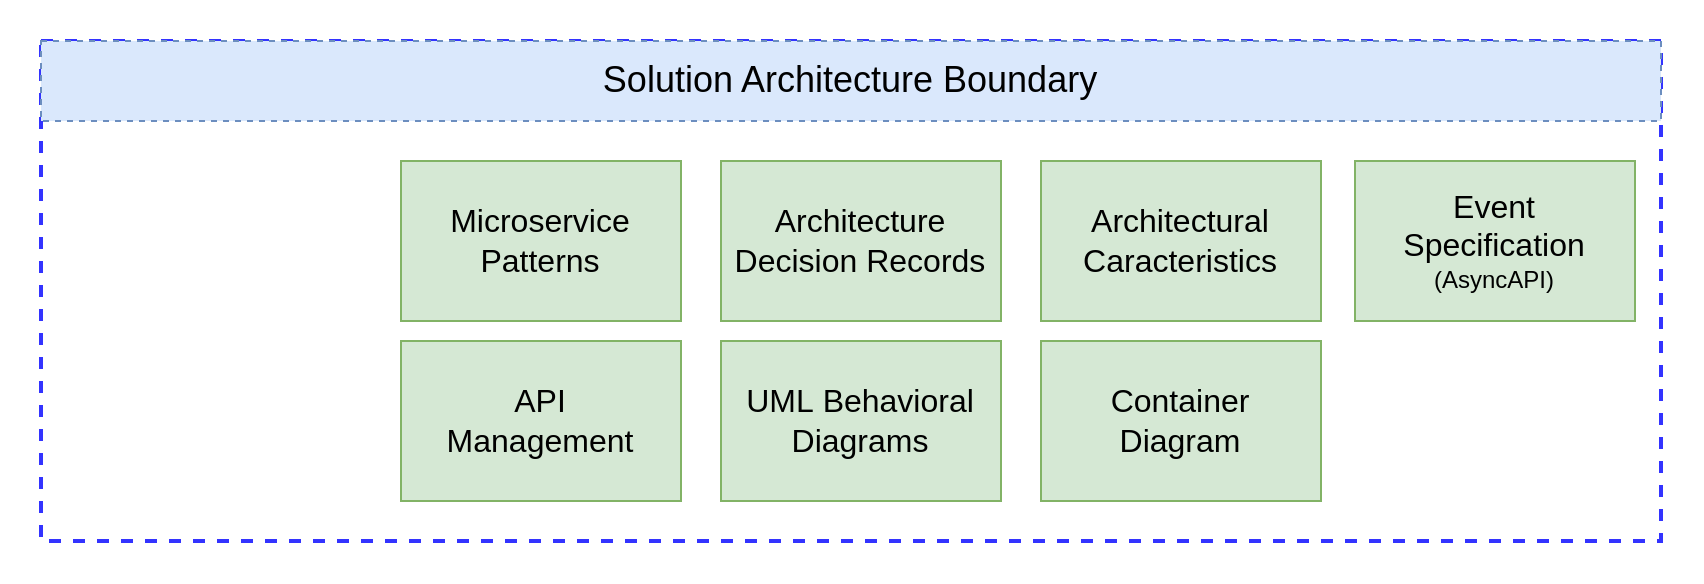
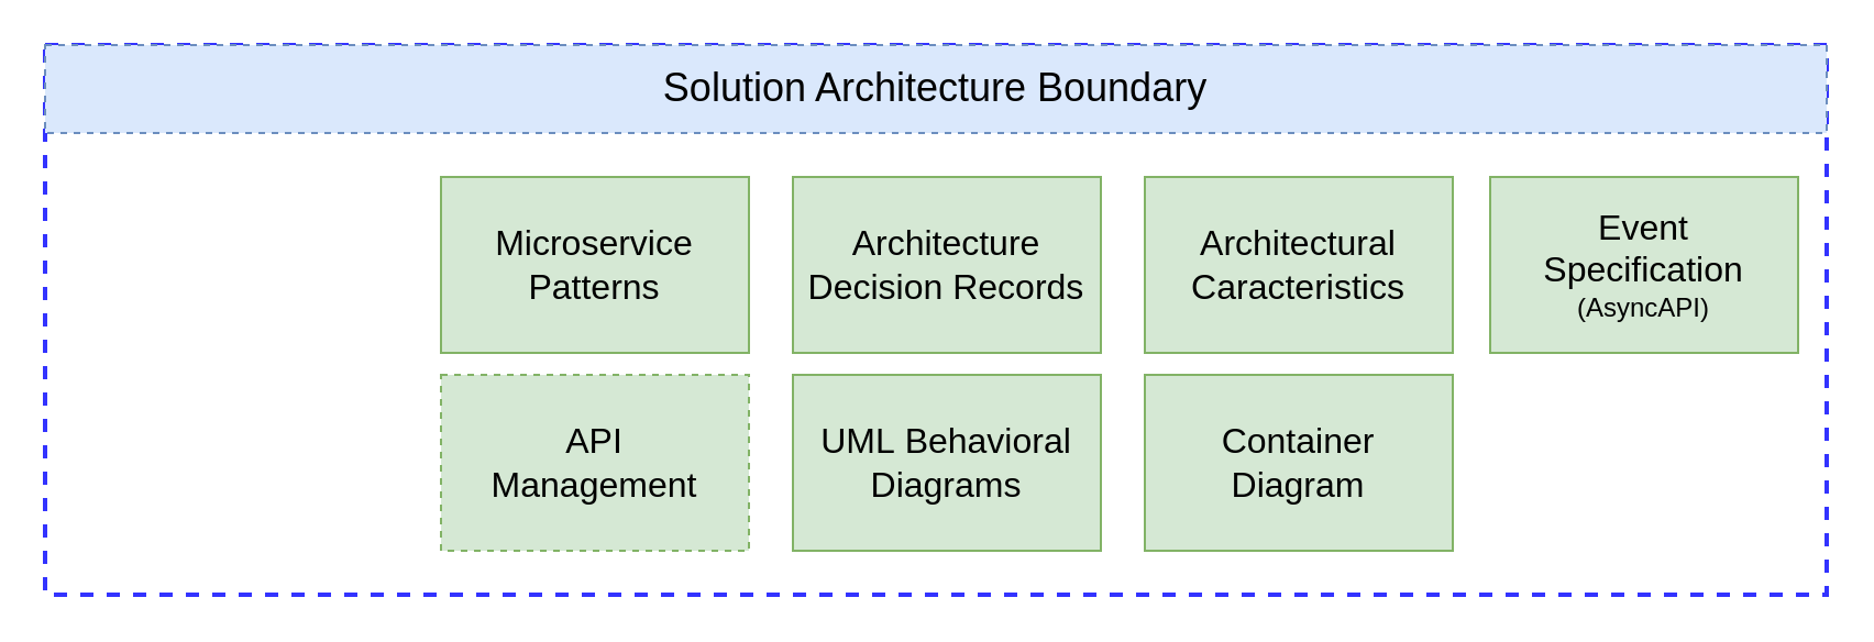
- <mxCell id="6" value="&lt;span style=&quot;font-size: 16px&quot;&gt;API &lt;br&gt;Management&lt;/span&gt;" style="rounded=0;whiteSpace=wrap;html=1;fillColor=#d5e8d4;strokeColor=#82b366;" parent="1" vertex="1"><mxGeometry x="200" y="170" width="140" height="80" as="geometry" /></mxCell>
+ <mxCell id="6" value="&lt;span style=&quot;font-size: 16px&quot;&gt;API &lt;br&gt;Management&lt;/span&gt;" style="rounded=0;whiteSpace=wrap;html=1;fillColor=#d5e8d4;strokeColor=#82b366;dashed=1;" parent="1" vertex="1"><mxGeometry x="200" y="170" width="140" height="80" as="geometry" /></mxCell>
